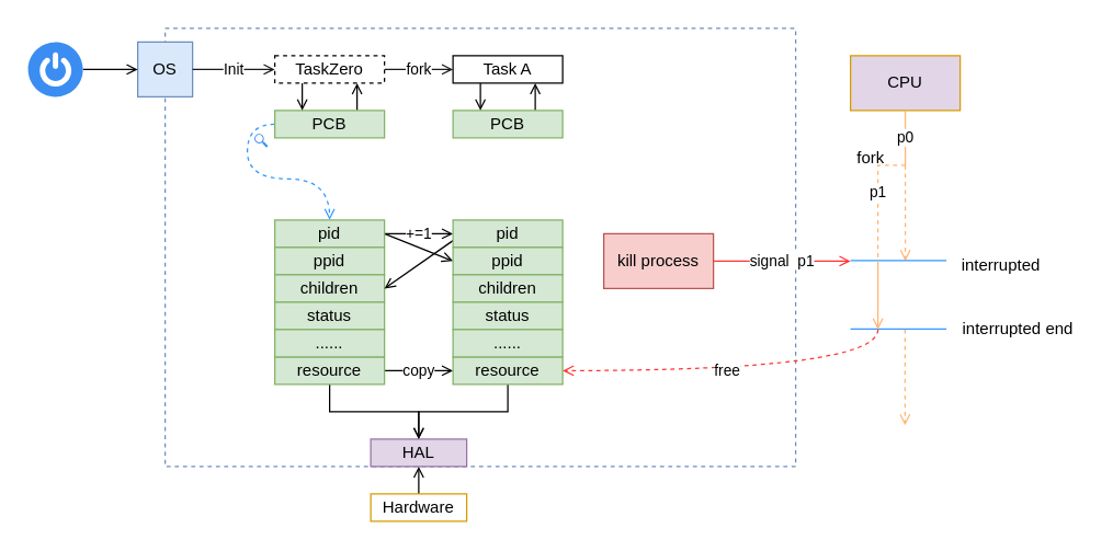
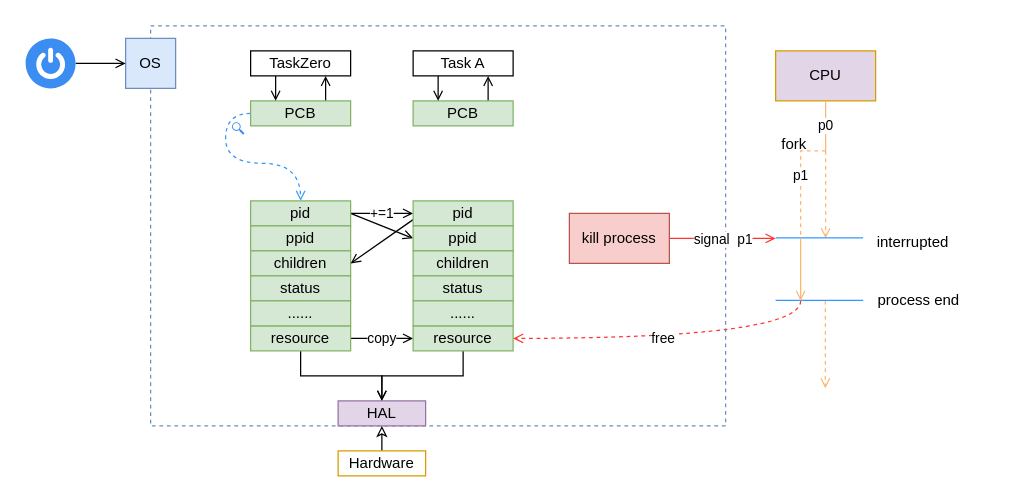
- <mxCell id="9" value="Init" style="edgeStyle=orthogonalEdgeStyle;rounded=0;orthogonalLoop=1;jettySize=auto;html=1;exitX=1;exitY=0.5;exitDx=0;exitDy=0;entryX=0;entryY=0.5;entryDx=0;entryDy=0;endArrow=open;endFill=0;strokeColor=#1A1A1A;" edge="1" parent="1" source="3" target="12"><mxGeometry relative="1" as="geometry"><mxPoint x="140" y="50" as="sourcePoint" /><mxPoint x="180" y="50" as="targetPoint" /><mxPoint as="offset" /></mxGeometry></mxCell>
- <mxCell id="12" value="TaskZero" style="rounded=0;whiteSpace=wrap;html=1;dashed=1;" vertex="1" parent="1"><mxGeometry x="200" y="40" width="80" height="20" as="geometry" /></mxCell>
+ <mxCell id="12" value="TaskZero" style="rounded=0;whiteSpace=wrap;html=1;" vertex="1" parent="1"><mxGeometry x="200" y="40" width="80" height="20" as="geometry" /></mxCell>
- <mxCell id="10" value="fork" style="edgeStyle=orthogonalEdgeStyle;rounded=0;orthogonalLoop=1;jettySize=auto;html=1;exitX=1;exitY=0.5;exitDx=0;exitDy=0;entryX=0;entryY=0.5;entryDx=0;entryDy=0;endArrow=open;endFill=0;strokeColor=#1A1A1A;" edge="1" parent="1" source="12" target="16"><mxGeometry relative="1" as="geometry" /></mxCell>
- <mxCell id="40" value="kill process" style="rounded=0;whiteSpace=wrap;html=1;fillColor=#f8cecc;strokeColor=#b85450;" vertex="1" parent="1"><mxGeometry x="440" y="170" width="80" height="40" as="geometry" /></mxCell>
+ <mxCell id="40" value="kill process" style="rounded=0;whiteSpace=wrap;html=1;fillColor=#f8cecc;strokeColor=#b85450;" vertex="1" parent="1"><mxGeometry x="455" y="170" width="80" height="40" as="geometry" /></mxCell>
- <mxCell id="51" value="interrupted end" style="text;html=1;strokeColor=none;fillColor=none;align=left;verticalAlign=middle;whiteSpace=wrap;rounded=0;" vertex="1" parent="1"><mxGeometry x="700" y="230" width="90" height="20" as="geometry" /></mxCell>
+ <mxCell id="51" value="process end" style="text;html=1;strokeColor=none;fillColor=none;align=left;verticalAlign=middle;whiteSpace=wrap;rounded=0;" vertex="1" parent="1"><mxGeometry x="700" y="230" width="90" height="20" as="geometry" /></mxCell>
- <mxCell id="27" style="edgeStyle=orthogonalEdgeStyle;rounded=0;orthogonalLoop=1;jettySize=auto;html=1;exitX=0.5;exitY=0;exitDx=0;exitDy=0;entryX=0.5;entryY=1;entryDx=0;entryDy=0;endArrow=open;endFill=0;" edge="1" parent="1" source="28" target="26"><mxGeometry relative="1" as="geometry" /></mxCell>
+ <mxCell id="27" style="edgeStyle=orthogonalEdgeStyle;rounded=0;orthogonalLoop=1;jettySize=auto;html=1;exitX=0.5;exitY=0;exitDx=0;exitDy=0;entryX=0.5;entryY=1;entryDx=0;entryDy=0;endArrow=classic;endFill=0;" edge="1" parent="1" source="28" target="26"><mxGeometry relative="1" as="geometry" /></mxCell>
